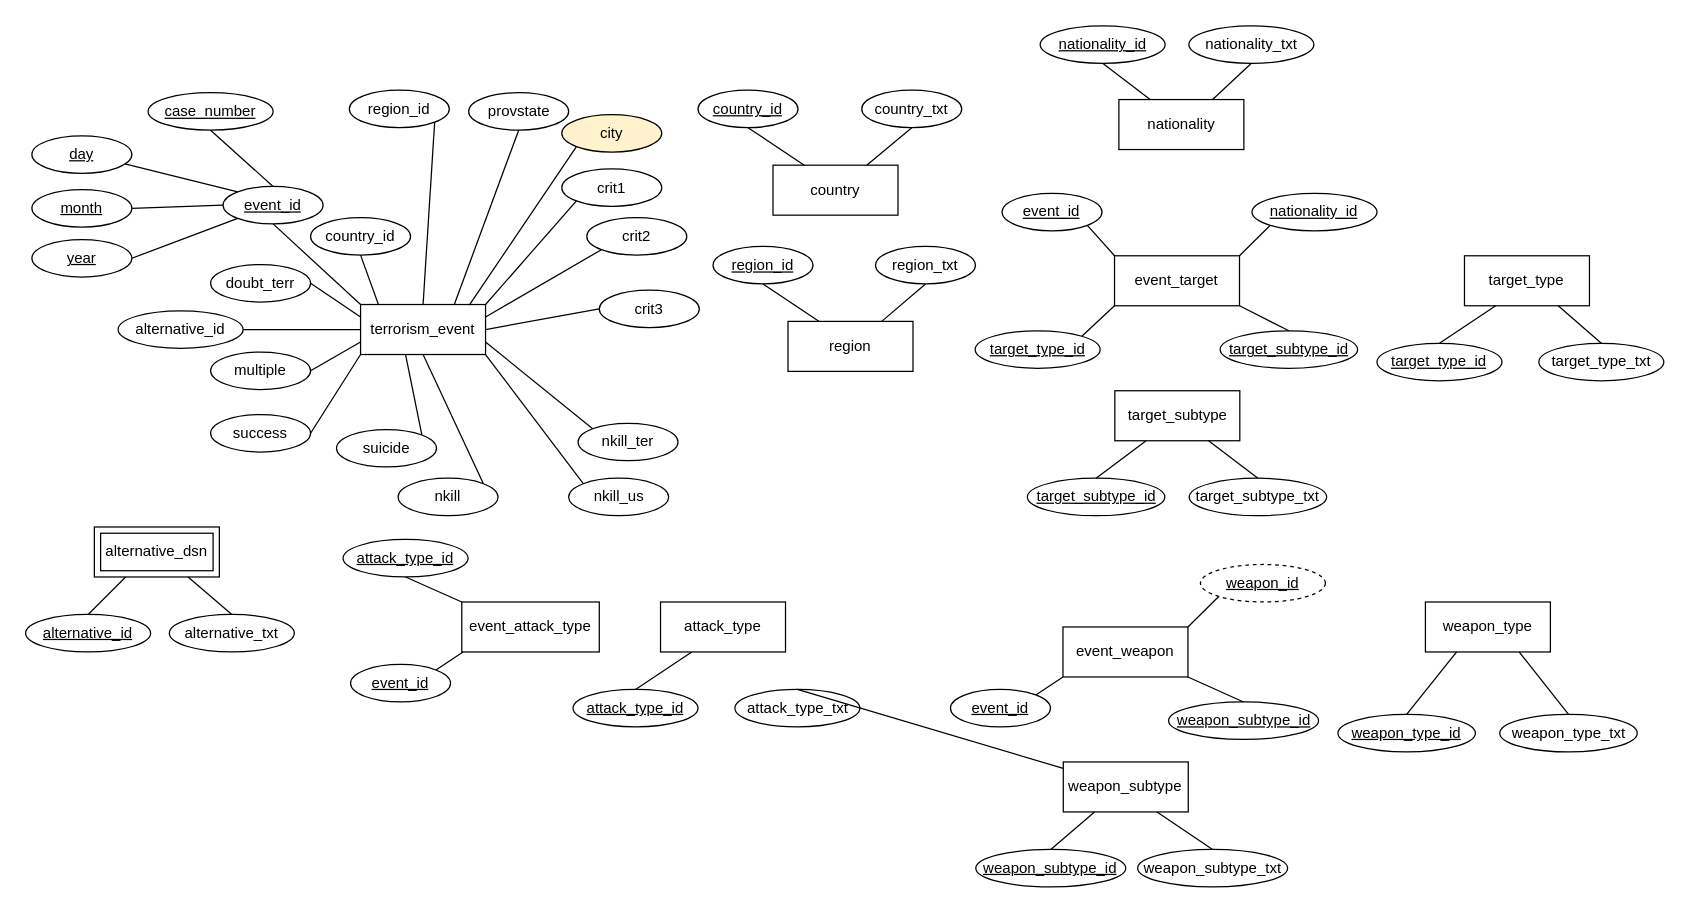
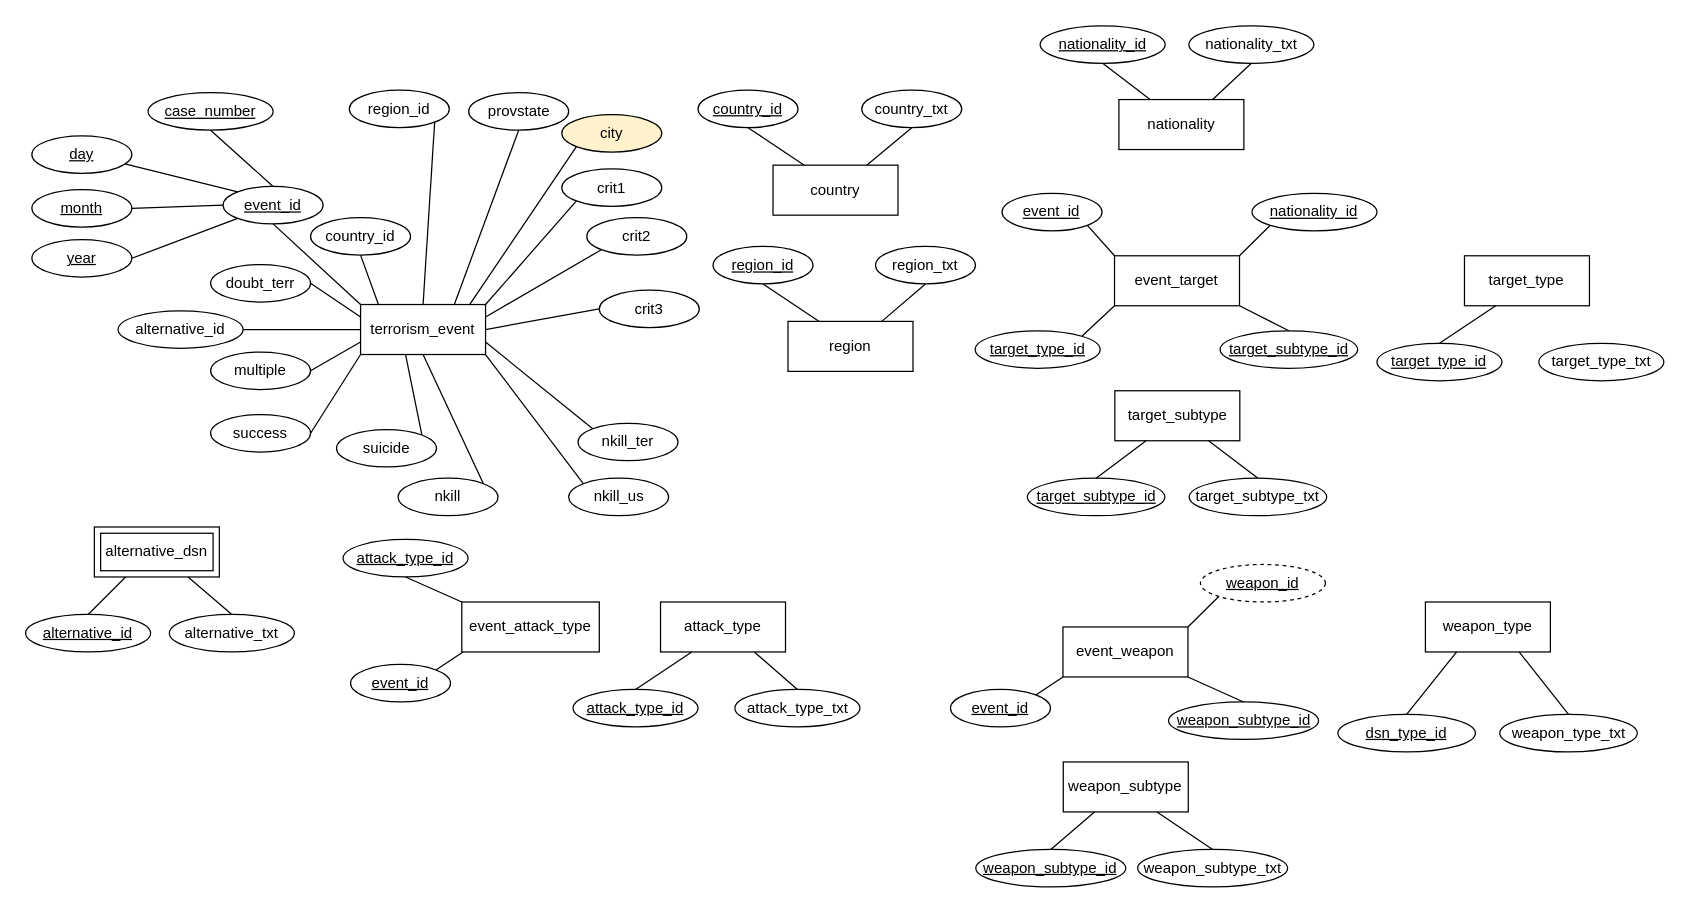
- <mxCell id="85" value="" style="endArrow=none;html=1;rounded=0;exitX=0.5;exitY=0;exitDx=0;exitDy=0;entryX=0.75;entryY=1;entryDx=0;entryDy=0;" edge="1" parent="1" source="83" target="81"><mxGeometry relative="1" as="geometry"><mxPoint x="1530.75" y="-66" as="sourcePoint" /><mxPoint x="1249.75" y="244" as="targetPoint" /></mxGeometry></mxCell>
- <mxCell id="52" value="" style="endArrow=none;html=1;rounded=0;exitX=0.5;exitY=0;exitDx=0;exitDy=0;" edge="1" parent="1" source="50" target="54"><mxGeometry relative="1" as="geometry"><mxPoint x="892.5" y="211" as="sourcePoint" /><mxPoint x="611.5" y="521" as="targetPoint" /></mxGeometry></mxCell>
+ <mxCell id="52" value="" style="endArrow=none;html=1;rounded=0;exitX=0.5;exitY=0;exitDx=0;exitDy=0;entryX=0.75;entryY=1;entryDx=0;entryDy=0;" edge="1" parent="1" source="50" target="48"><mxGeometry relative="1" as="geometry"><mxPoint x="892.5" y="211" as="sourcePoint" /><mxPoint x="611.5" y="521" as="targetPoint" /></mxGeometry></mxCell>
- <mxCell id="60" value="weapon_type_id" style="ellipse;whiteSpace=wrap;html=1;align=center;fontStyle=4;" vertex="1" parent="1"><mxGeometry x="1070" y="571" width="110" height="30" as="geometry" /></mxCell>
+ <mxCell id="60" value="dsn_type_id" style="ellipse;whiteSpace=wrap;html=1;align=center;fontStyle=4;" vertex="1" parent="1"><mxGeometry x="1070" y="571" width="110" height="30" as="geometry" /></mxCell>
